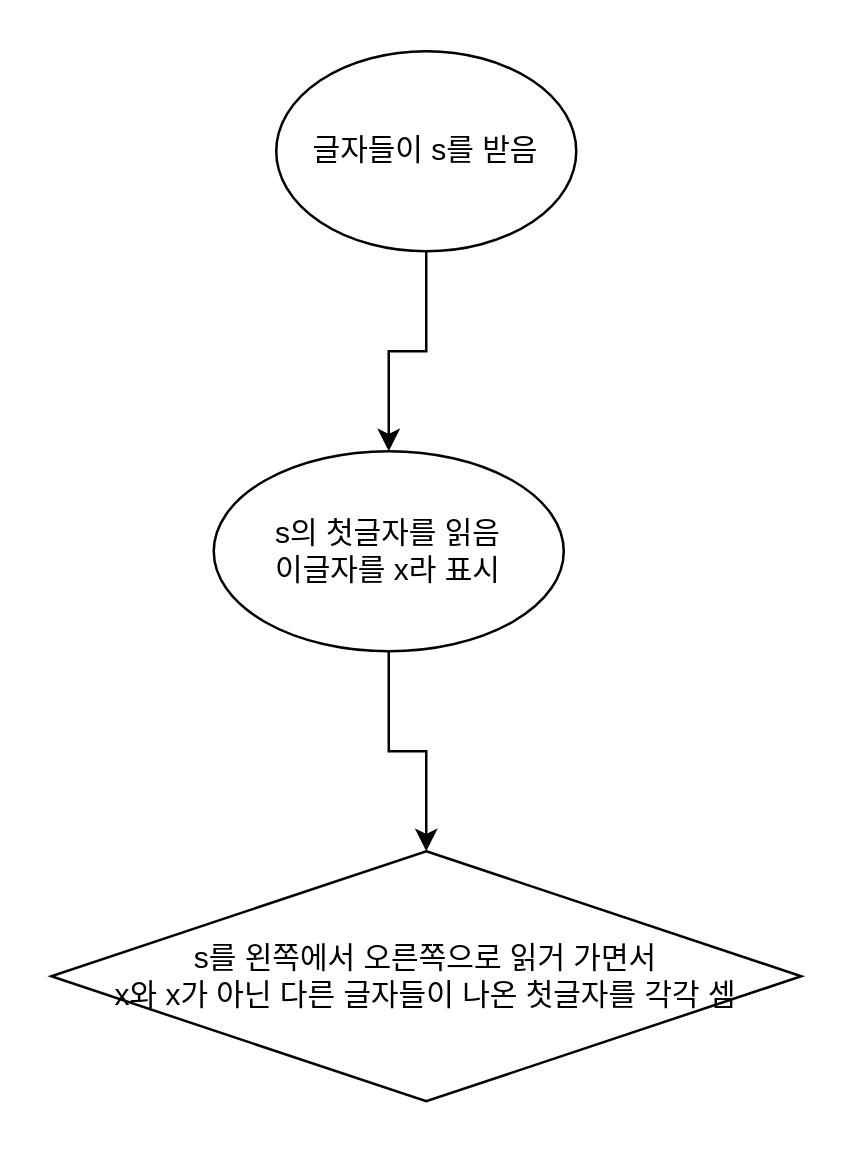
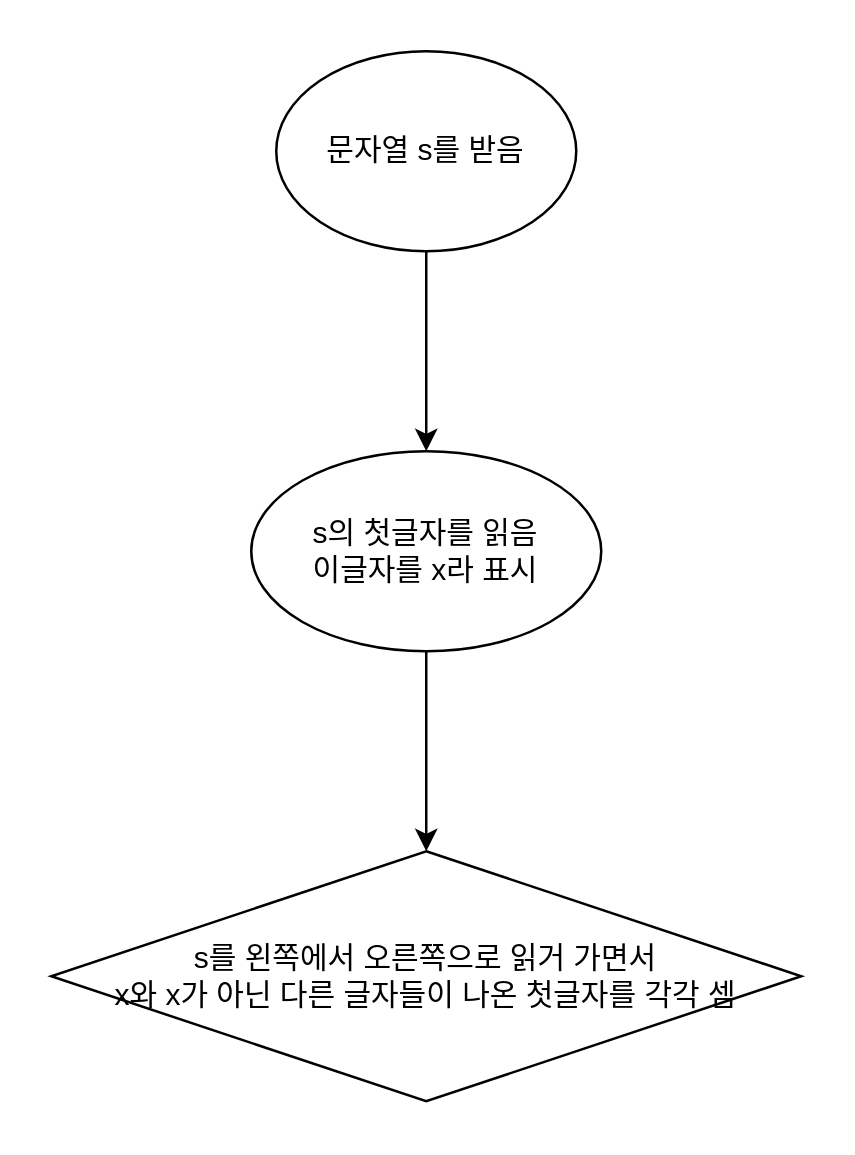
- <mxCell id="3" value="글자들이 s를 받음" style="ellipse;whiteSpace=wrap;html=1;" vertex="1" parent="1"><mxGeometry x="110" y="20" width="120" height="80" as="geometry" /></mxCell>
+ <mxCell id="3" value="문자열 s를 받음" style="ellipse;whiteSpace=wrap;html=1;" vertex="1" parent="1"><mxGeometry x="110" y="20" width="120" height="80" as="geometry" /></mxCell>
- <mxCell id="5" value="s의 첫글자를 읽음&lt;br&gt;이글자를 x라 표시" style="ellipse;whiteSpace=wrap;html=1;" vertex="1" parent="1"><mxGeometry x="85" y="180" width="140" height="80" as="geometry" /></mxCell>
+ <mxCell id="5" value="s의 첫글자를 읽음&lt;br&gt;이글자를 x라 표시" style="ellipse;whiteSpace=wrap;html=1;" vertex="1" parent="1"><mxGeometry x="100" y="180" width="140" height="80" as="geometry" /></mxCell>
